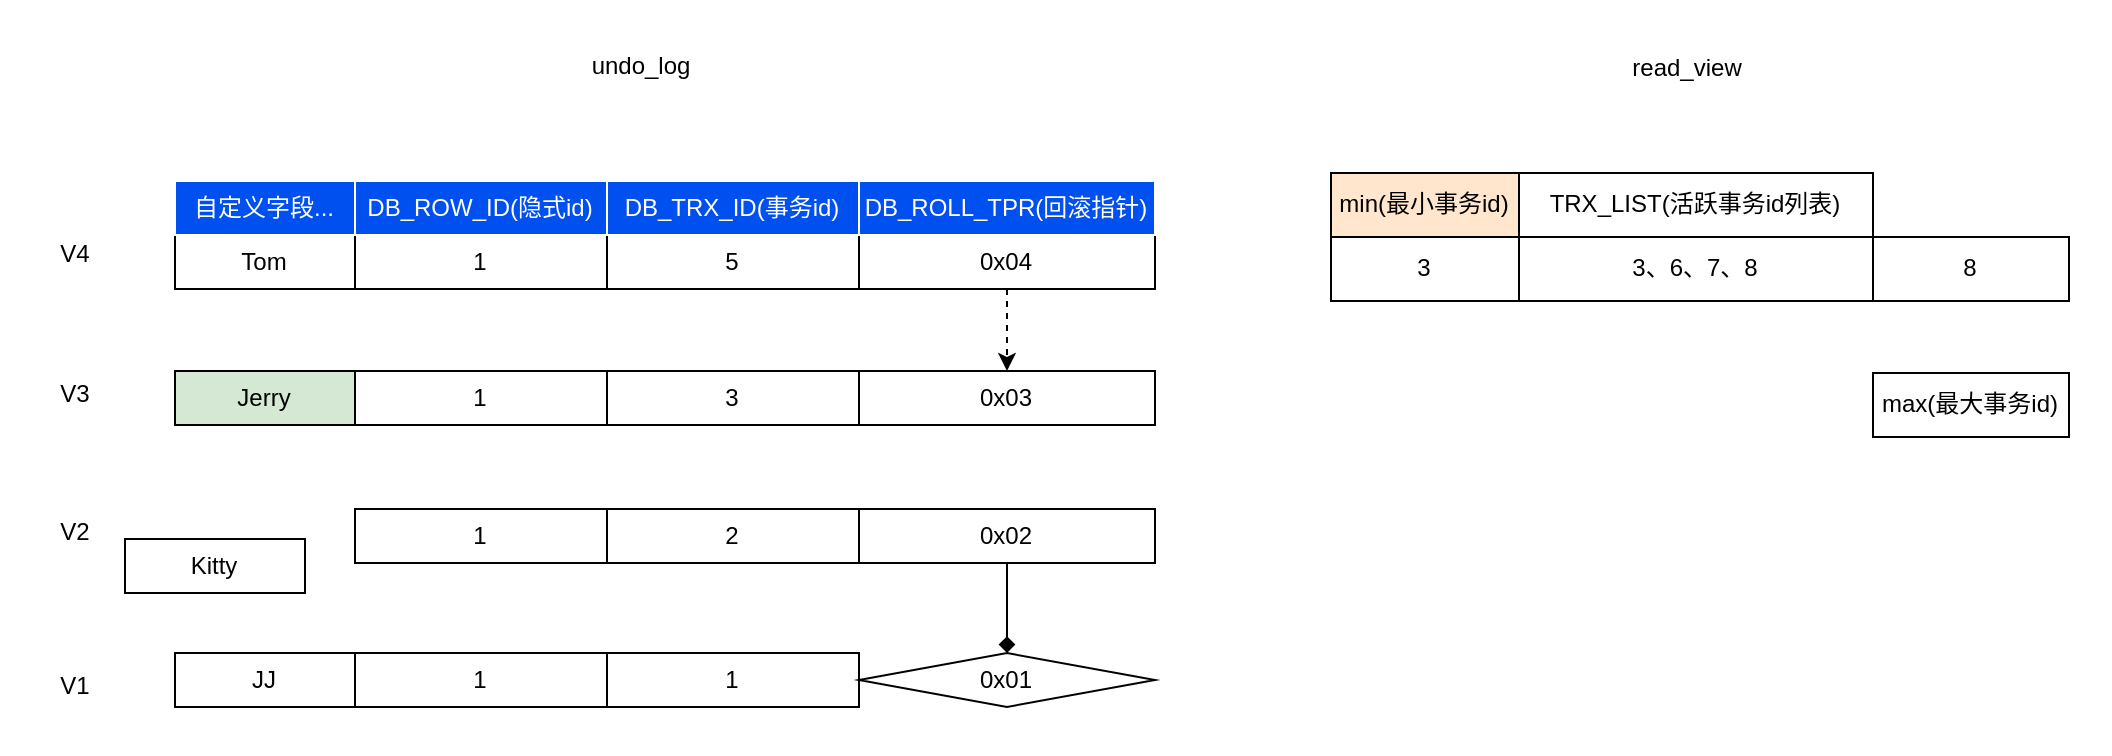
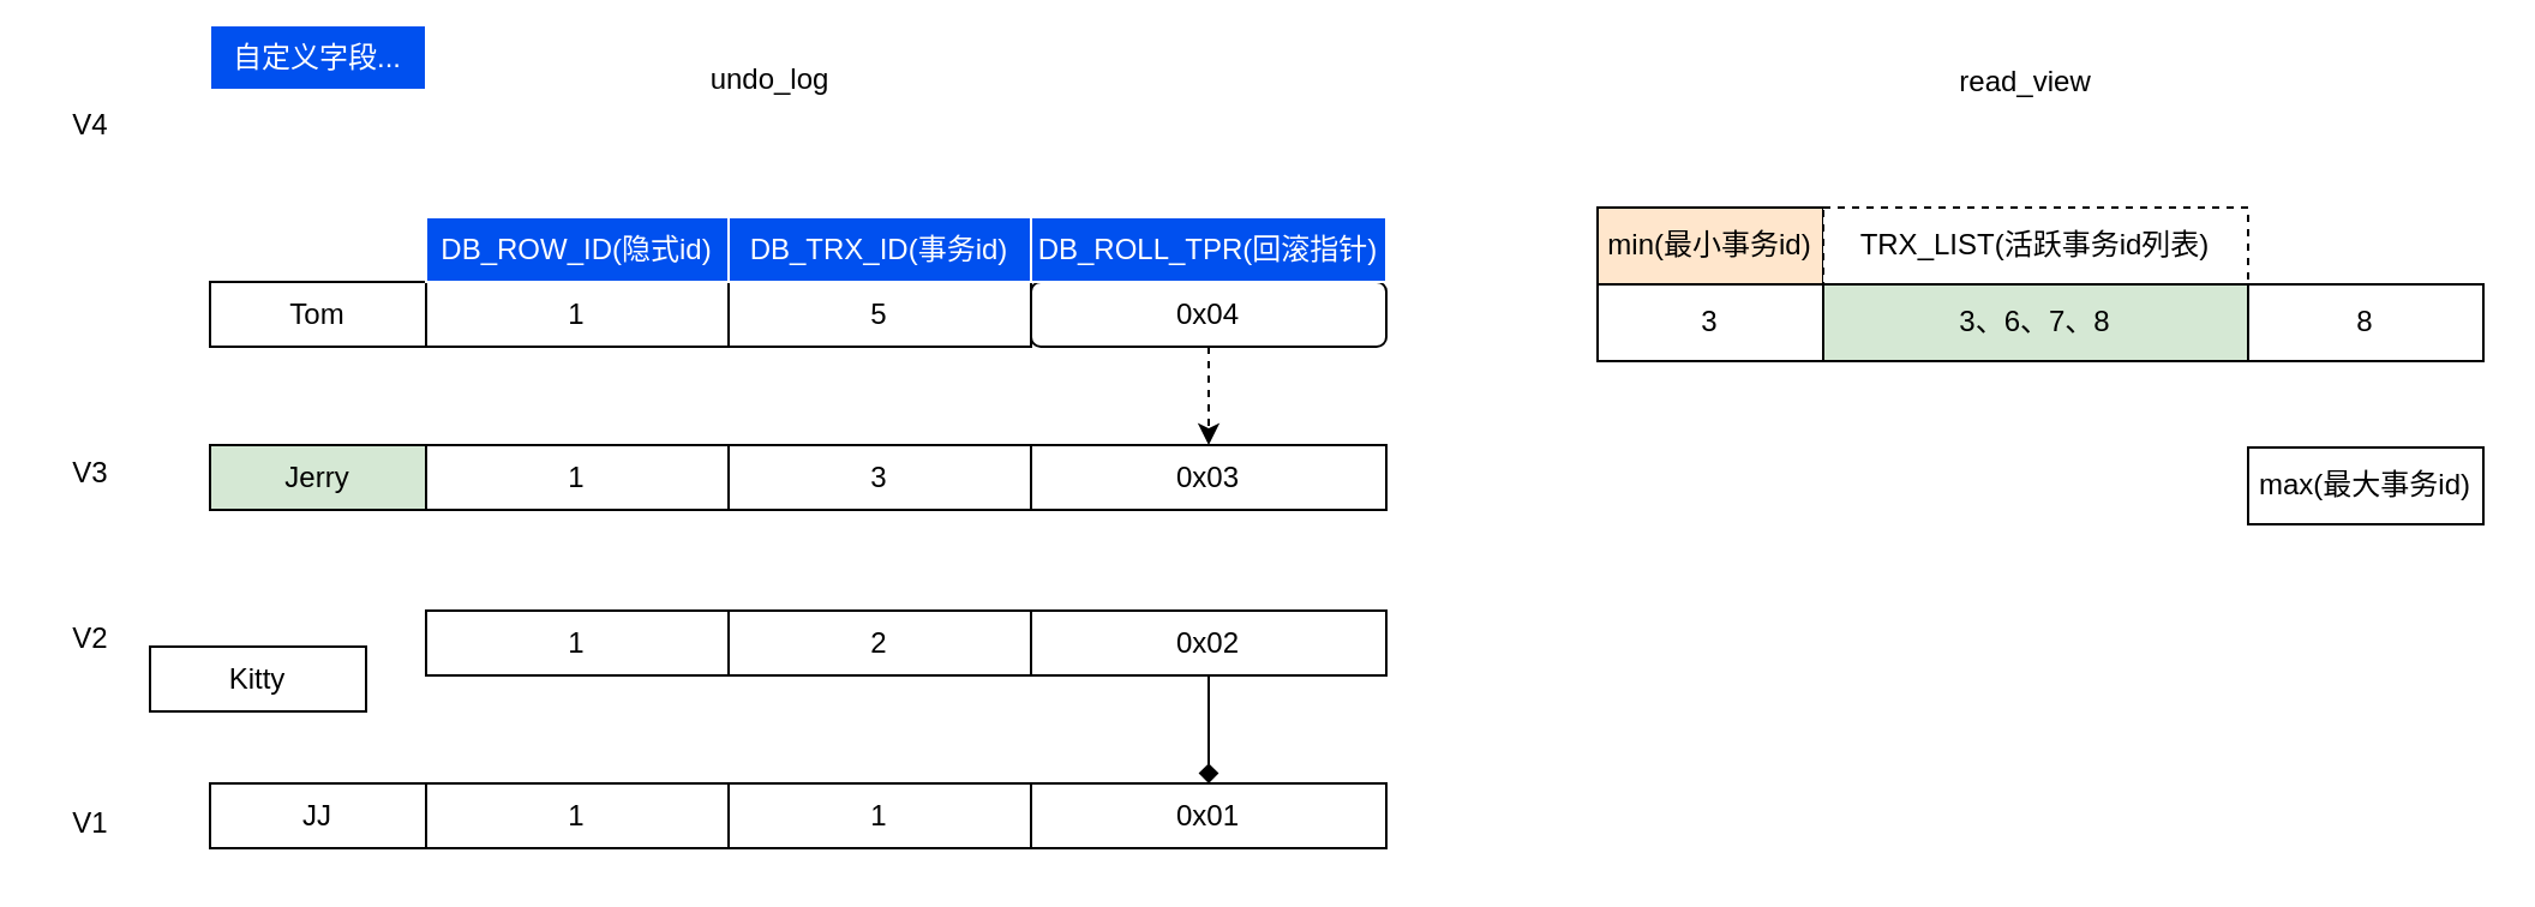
- <mxCell id="25" value="TRX_LIST(活跃事务id列表)" style="rounded=0;whiteSpace=wrap;html=1;" vertex="1" parent="1"><mxGeometry x="759" y="86" width="177" height="32" as="geometry" /></mxCell>
+ <mxCell id="25" value="TRX_LIST(活跃事务id列表)" style="rounded=0;whiteSpace=wrap;html=1;dashed=1;" vertex="1" parent="1"><mxGeometry x="759" y="86" width="177" height="32" as="geometry" /></mxCell>
- <mxCell id="30" value="自定义字段..." style="rounded=0;whiteSpace=wrap;html=1;fillColor=#0050ef;fontColor=#ffffff;strokeColor=#ffffff;" vertex="1" parent="1"><mxGeometry x="87" y="90" width="90" height="27" as="geometry" /></mxCell>
+ <mxCell id="30" value="自定义字段..." style="rounded=0;whiteSpace=wrap;html=1;fillColor=#0050ef;fontColor=#ffffff;strokeColor=#ffffff;" vertex="1" parent="1"><mxGeometry x="87" y="10" width="90" height="27" as="geometry" /></mxCell>
- <mxCell id="23" value="V4" style="text;html=1;align=center;verticalAlign=middle;resizable=0;points=[];autosize=1;strokeColor=none;fillColor=none;" vertex="1" parent="1"><mxGeometry x="20" y="114" width="33" height="26" as="geometry" /></mxCell>
+ <mxCell id="23" value="V4" style="text;html=1;align=center;verticalAlign=middle;resizable=0;points=[];autosize=1;strokeColor=none;fillColor=none;" vertex="1" parent="1"><mxGeometry x="20" y="39" width="33" height="26" as="geometry" /></mxCell>
- <mxCell id="6" value="0x04" style="rounded=0;whiteSpace=wrap;html=1;" vertex="1" parent="1"><mxGeometry x="429" y="117" width="148" height="27" as="geometry" /></mxCell>
+ <mxCell id="6" value="0x04" style="whiteSpace=wrap;html=1;rounded=1;" vertex="1" parent="1"><mxGeometry x="429" y="117" width="148" height="27" as="geometry" /></mxCell>
- <mxCell id="28" value="3、6、7、8" style="rounded=0;whiteSpace=wrap;html=1;" vertex="1" parent="1"><mxGeometry x="759" y="118" width="177" height="32" as="geometry" /></mxCell>
+ <mxCell id="28" value="3、6、7、8" style="rounded=0;whiteSpace=wrap;html=1;fillColor=#d5e8d4;" vertex="1" parent="1"><mxGeometry x="759" y="118" width="177" height="32" as="geometry" /></mxCell>
- <mxCell id="19" value="0x01" style="rhombus;whiteSpace=wrap;html=1;" vertex="1" parent="1"><mxGeometry x="429" y="326" width="148" height="27" as="geometry" /></mxCell>
+ <mxCell id="19" value="0x01" style="rounded=0;whiteSpace=wrap;html=1;" vertex="1" parent="1"><mxGeometry x="429" y="326" width="148" height="27" as="geometry" /></mxCell>
